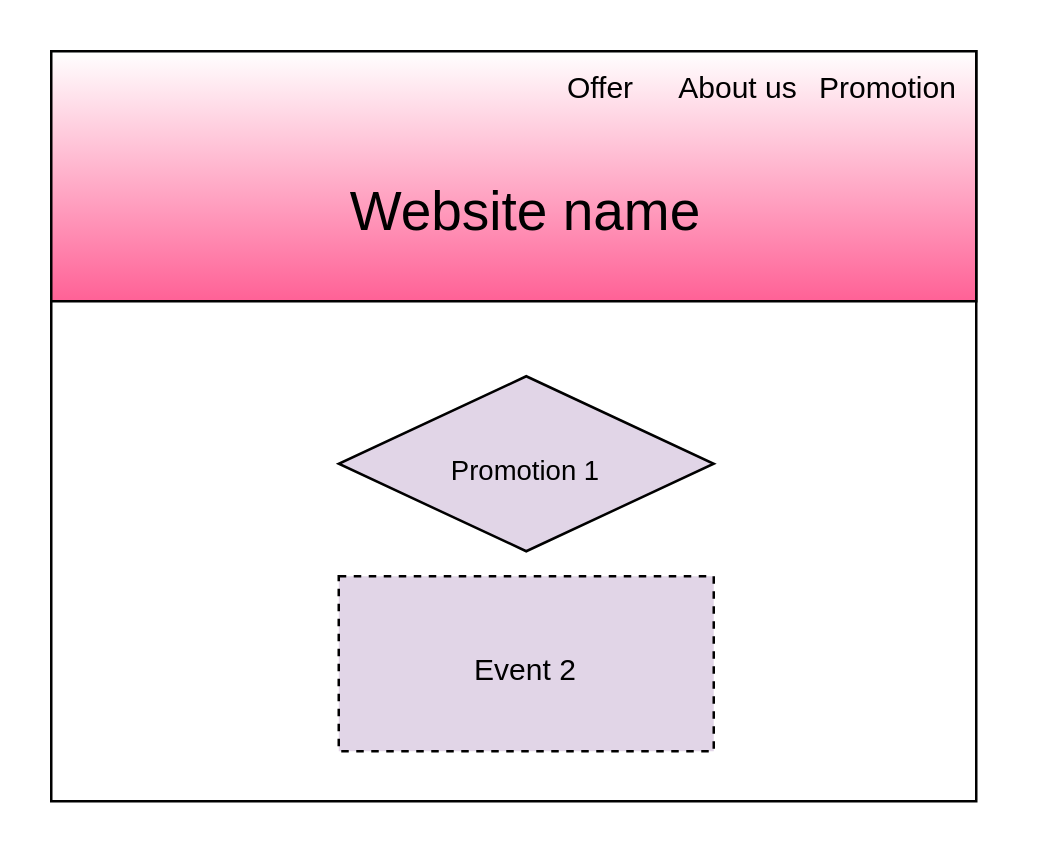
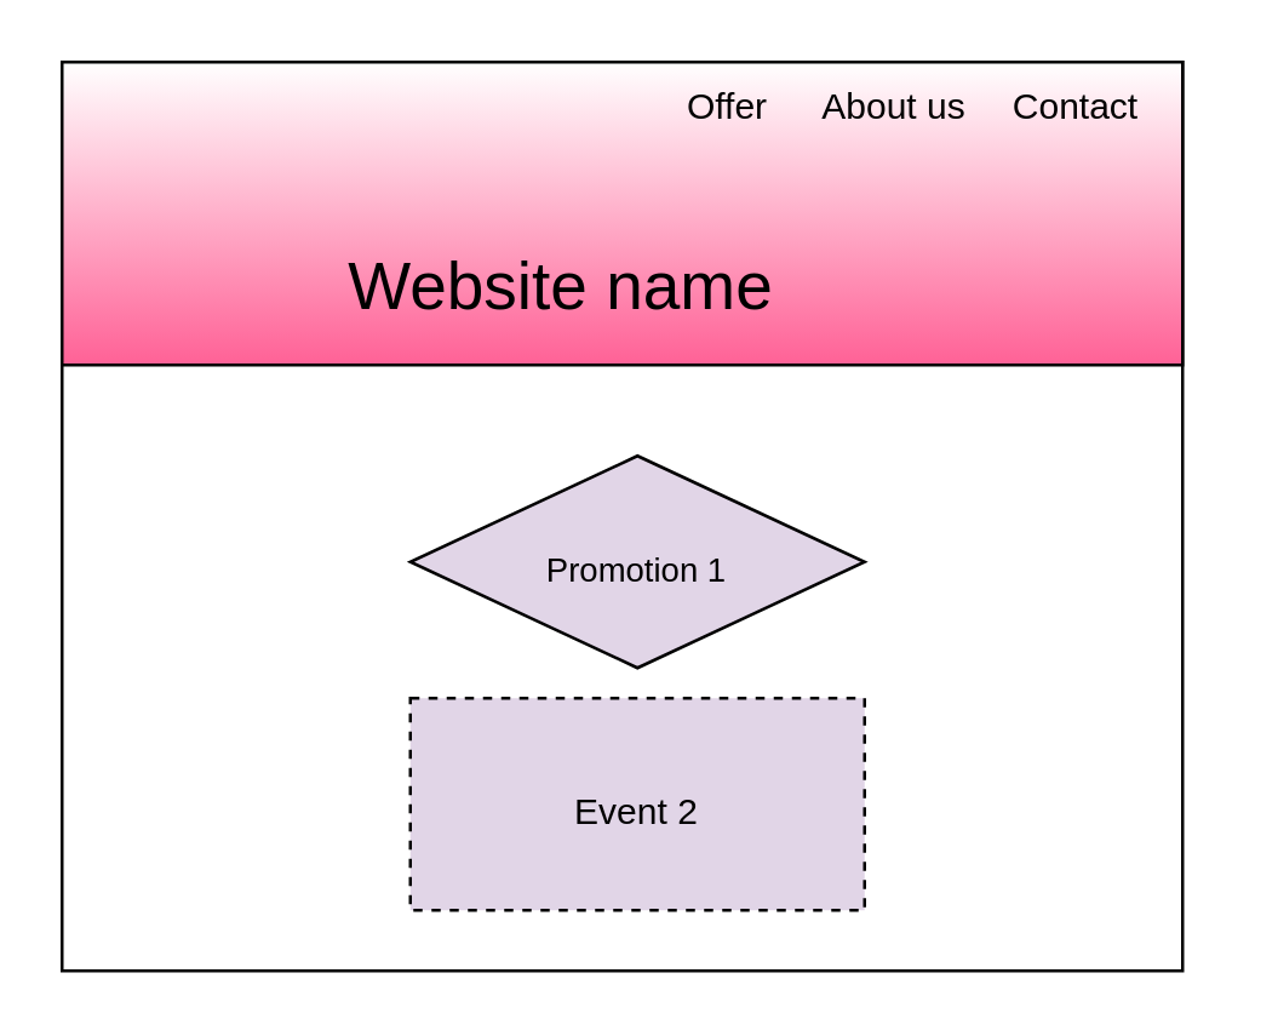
- <mxCell id="6" value="Promotion" style="text;html=1;strokeColor=none;fillColor=none;align=center;verticalAlign=middle;whiteSpace=wrap;rounded=0;" vertex="1" parent="1"><mxGeometry x="310" y="20" width="90" height="30" as="geometry" /></mxCell>
+ <mxCell id="6" value="Contact" style="text;html=1;strokeColor=none;fillColor=none;align=center;verticalAlign=middle;whiteSpace=wrap;rounded=0;" vertex="1" parent="1"><mxGeometry x="310" y="20" width="90" height="30" as="geometry" /></mxCell>
- <mxCell id="7" value="Website name" style="text;html=1;strokeColor=none;fillColor=none;align=center;verticalAlign=middle;whiteSpace=wrap;rounded=0;fontSize=22;" vertex="1" parent="1"><mxGeometry x="116" y="70" width="188" height="30" as="geometry" /></mxCell>
+ <mxCell id="7" value="Website name" style="text;html=1;strokeColor=none;fillColor=none;align=center;verticalAlign=middle;whiteSpace=wrap;rounded=0;fontSize=22;" vertex="1" parent="1"><mxGeometry x="91" y="80" width="188" height="30" as="geometry" /></mxCell>
